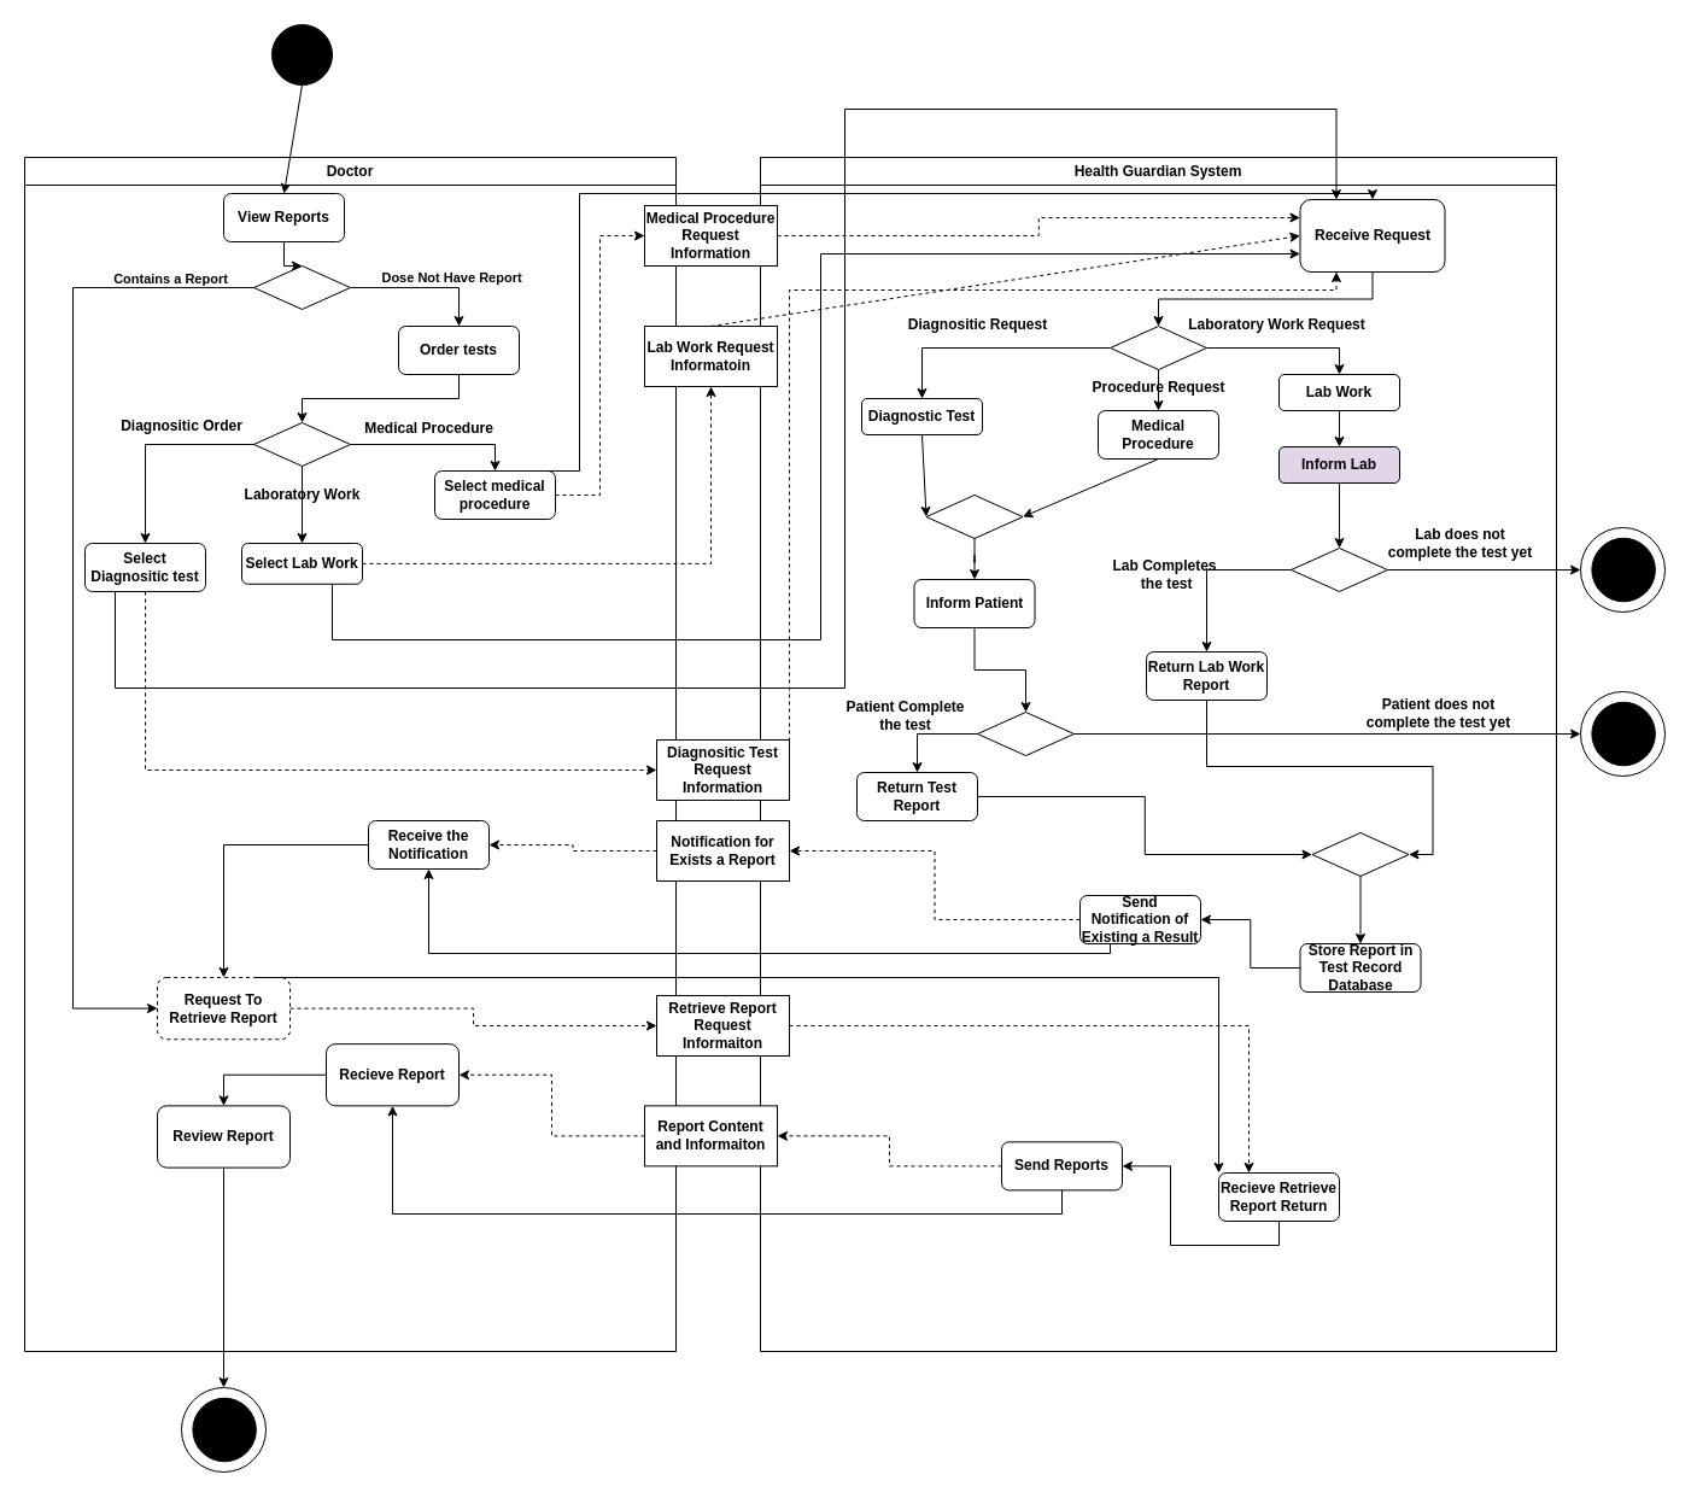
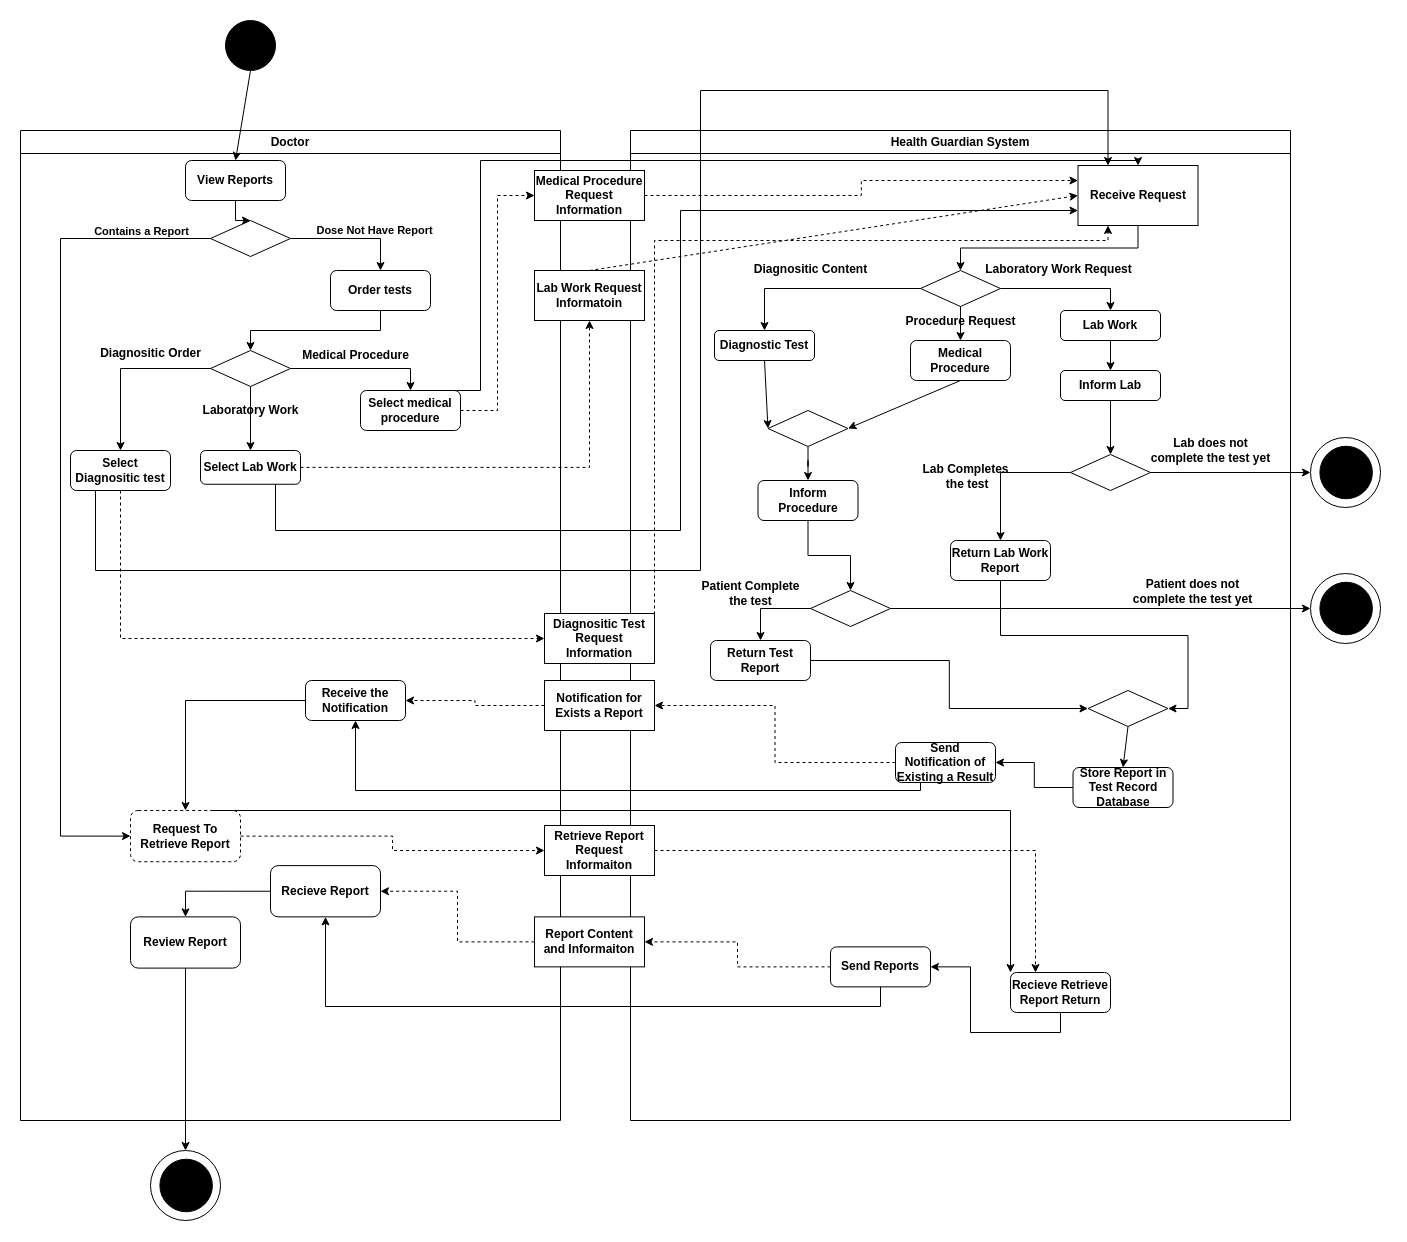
- <mxCell id="30" value="Receive Request" style="rounded=1;whiteSpace=wrap;html=1;fontStyle=1" parent="28" vertex="1"><mxGeometry x="447.5" y="35" width="120" height="60" as="geometry" /></mxCell>
+ <mxCell id="30" value="Receive Request" style="whiteSpace=wrap;html=1;fontStyle=1;rounded=0;" parent="28" vertex="1"><mxGeometry x="447.5" y="35" width="120" height="60" as="geometry" /></mxCell>
- <mxCell id="66" value="&lt;b&gt;Diagnositic Request&lt;/b&gt;" style="text;html=1;align=center;verticalAlign=middle;resizable=0;points=[];autosize=1;strokeColor=none;fillColor=none;" parent="28" vertex="1"><mxGeometry x="110" y="124" width="140" height="30" as="geometry" /></mxCell>
+ <mxCell id="66" value="&lt;b&gt;Diagnositic Content&lt;/b&gt;" style="text;html=1;align=center;verticalAlign=middle;resizable=0;points=[];autosize=1;strokeColor=none;fillColor=none;" parent="28" vertex="1"><mxGeometry x="110" y="124" width="140" height="30" as="geometry" /></mxCell>
- <mxCell id="50" value="Inform Lab" style="rounded=1;whiteSpace=wrap;html=1;fontStyle=1;fillColor=#e1d5e7;" parent="28" vertex="1"><mxGeometry x="430" y="240" width="100" height="30" as="geometry" /></mxCell>
+ <mxCell id="50" value="Inform Lab" style="rounded=1;whiteSpace=wrap;html=1;fontStyle=1" parent="28" vertex="1"><mxGeometry x="430" y="240" width="100" height="30" as="geometry" /></mxCell>
- <mxCell id="38" value="Inform Patient" style="rounded=1;whiteSpace=wrap;html=1;fontStyle=1" parent="28" vertex="1"><mxGeometry x="127.5" y="350" width="100" height="40" as="geometry" /></mxCell>
+ <mxCell id="38" value="Inform Procedure" style="rounded=1;whiteSpace=wrap;html=1;fontStyle=1" parent="28" vertex="1"><mxGeometry x="127.5" y="350" width="100" height="40" as="geometry" /></mxCell>
- <mxCell id="54" value="Store Report in Test Record Database" style="rounded=1;whiteSpace=wrap;html=1;fontStyle=1" parent="28" vertex="1"><mxGeometry x="447.5" y="652" width="100" height="40" as="geometry" /></mxCell>
+ <mxCell id="54" value="Store Report in Test Record Database" style="rounded=1;whiteSpace=wrap;html=1;fontStyle=1" parent="28" vertex="1"><mxGeometry x="442.5" y="637" width="100" height="40" as="geometry" /></mxCell>
